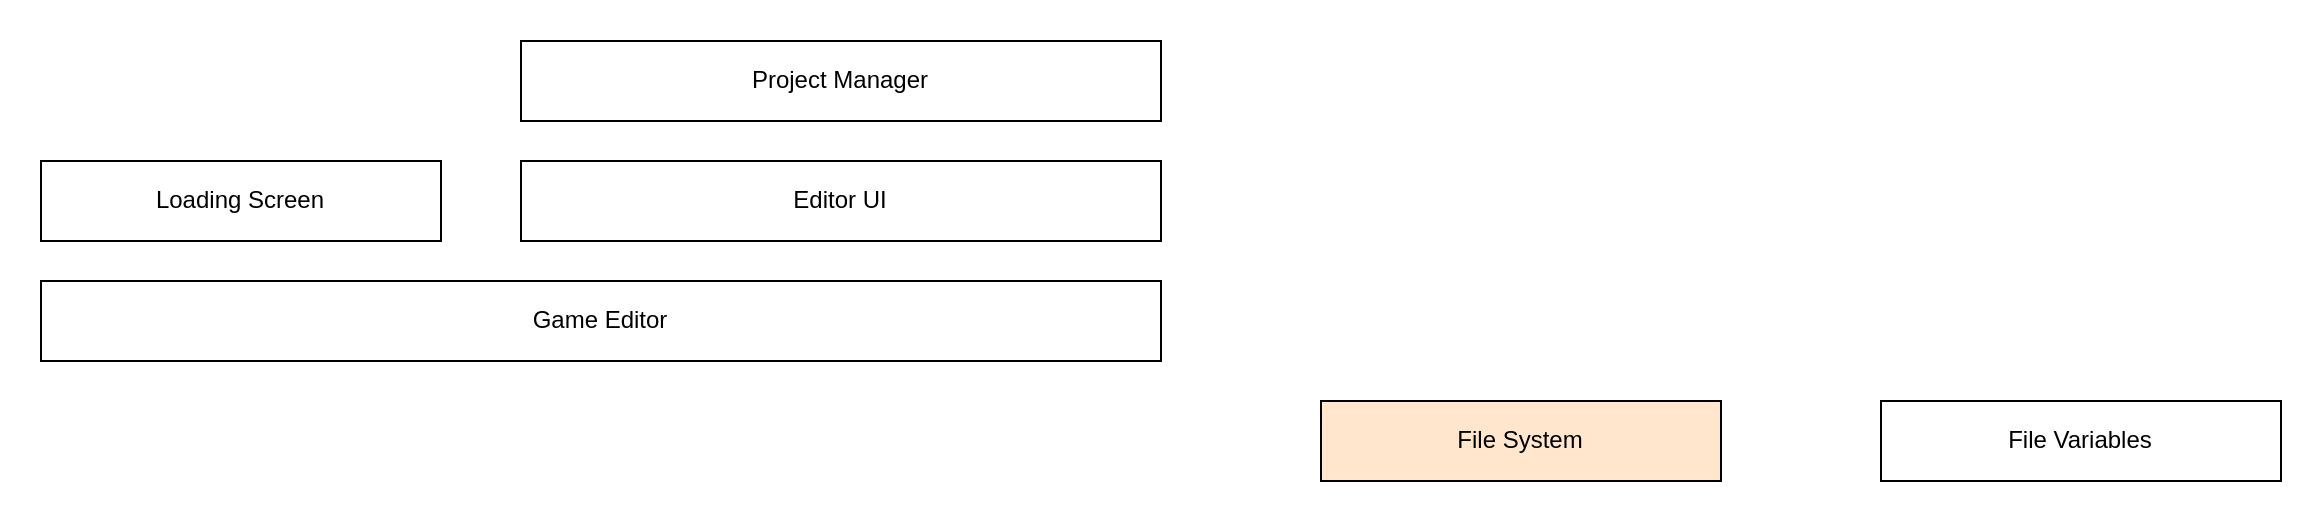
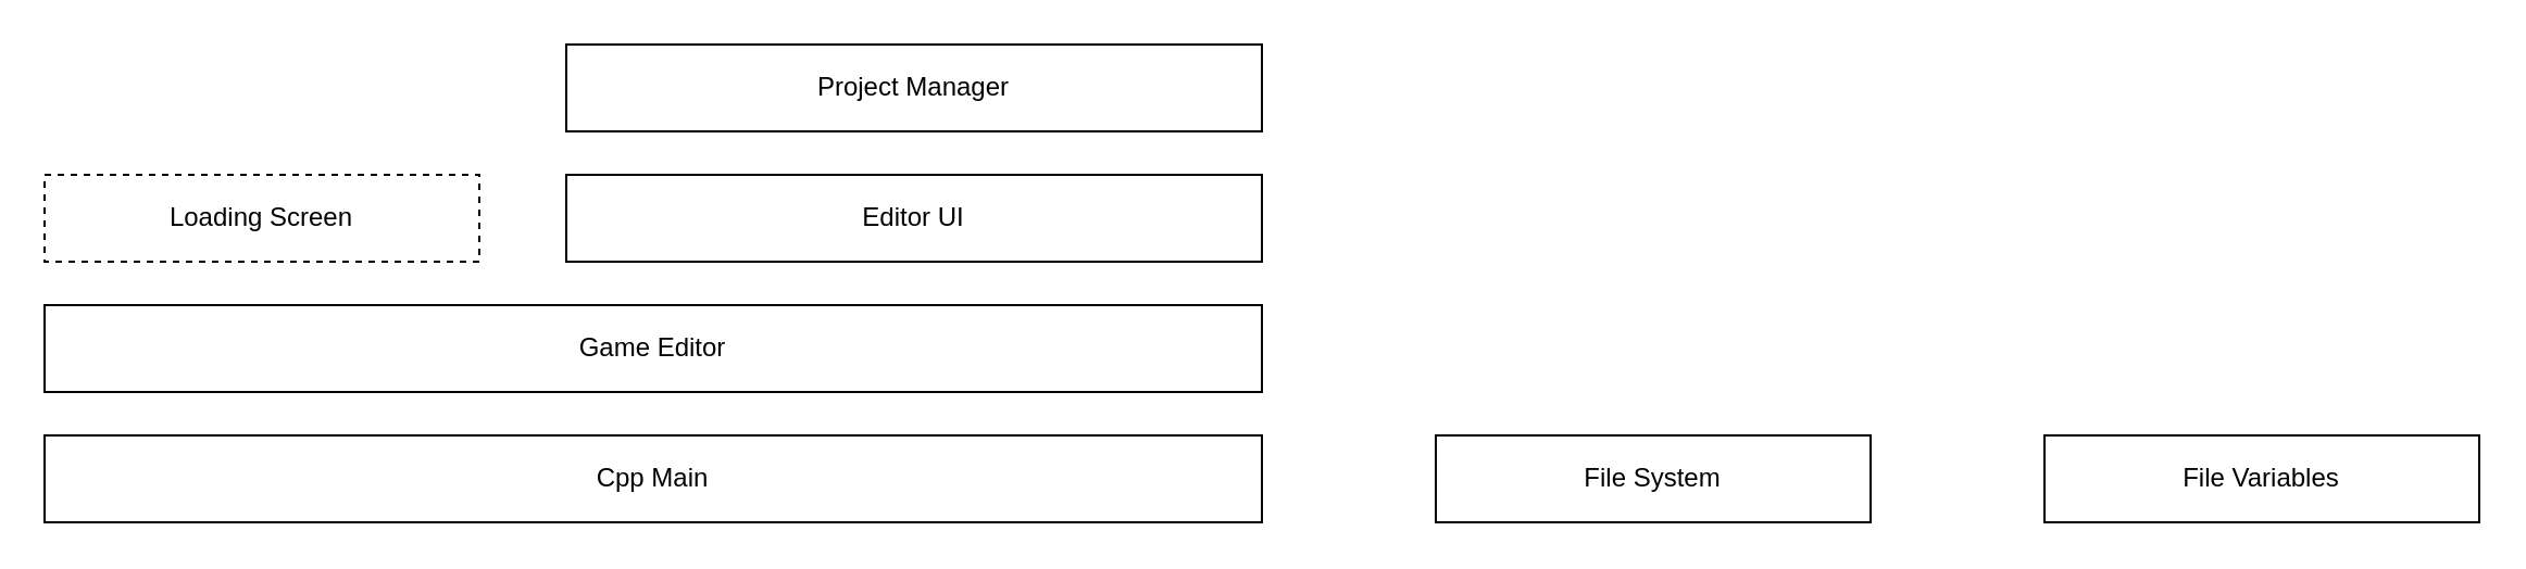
- <mxCell id="4" value="Loading Screen" style="rounded=0;whiteSpace=wrap;html=1;" parent="1" vertex="1"><mxGeometry x="20" y="80" width="200" height="40" as="geometry" /></mxCell>
+ <mxCell id="4" value="Loading Screen" style="rounded=0;whiteSpace=wrap;html=1;dashed=1;" parent="1" vertex="1"><mxGeometry x="20" y="80" width="200" height="40" as="geometry" /></mxCell>
+ <mxCell id="2" value="Cpp Main" style="rounded=0;whiteSpace=wrap;html=1;" parent="1" vertex="1"><mxGeometry x="20" y="200" width="560" height="40" as="geometry" /></mxCell>
- <mxCell id="6" value="File System" style="rounded=0;whiteSpace=wrap;html=1;fillColor=#ffe6cc;" parent="1" vertex="1"><mxGeometry x="660" y="200" width="200" height="40" as="geometry" /></mxCell>
+ <mxCell id="6" value="File System" style="rounded=0;whiteSpace=wrap;html=1;" parent="1" vertex="1"><mxGeometry x="660" y="200" width="200" height="40" as="geometry" /></mxCell>
